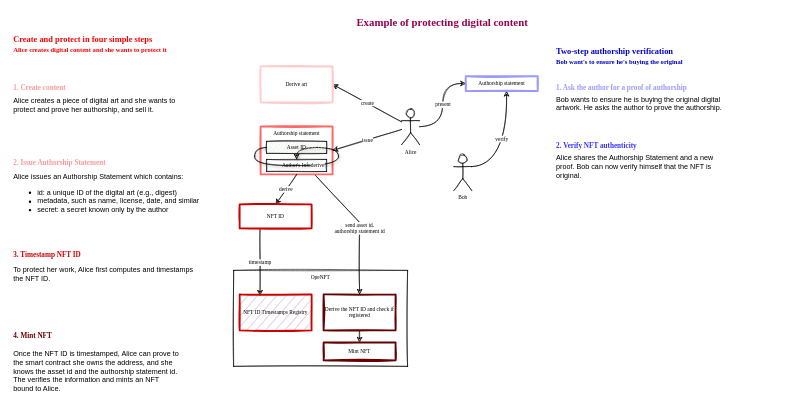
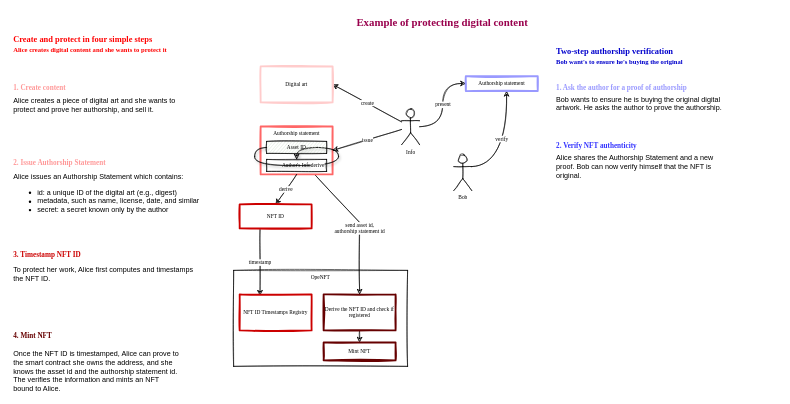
- <mxCell id="9" value="Derive art" style="rounded=0;whiteSpace=wrap;html=1;fontFamily=Verdana;fontSize=9;strokeColor=#FFCCCC;strokeWidth=3;sketch=1;fontColor=#000000;" vertex="1" parent="1"><mxGeometry x="434" y="110" width="120" height="60" as="geometry" /></mxCell>
+ <mxCell id="9" value="Digital art" style="rounded=0;whiteSpace=wrap;html=1;fontFamily=Verdana;fontSize=9;strokeColor=#FFCCCC;strokeWidth=3;sketch=1;fontColor=#000000;" vertex="1" parent="1"><mxGeometry x="434" y="110" width="120" height="60" as="geometry" /></mxCell>
- <mxCell id="8" value="Alice" style="shape=umlActor;verticalLabelPosition=bottom;verticalAlign=top;html=1;outlineConnect=0;fontFamily=Verdana;fontSize=9;sketch=1;" vertex="1" parent="1"><mxGeometry x="669" y="180.5" width="30" height="60" as="geometry" /></mxCell>
+ <mxCell id="8" value="Info" style="shape=umlActor;verticalLabelPosition=bottom;verticalAlign=top;html=1;outlineConnect=0;fontFamily=Verdana;fontSize=9;sketch=1;" vertex="1" parent="1"><mxGeometry x="669" y="180.5" width="30" height="60" as="geometry" /></mxCell>
- <mxCell id="21" value="NFT ID Timestamps Registry" style="rounded=0;whiteSpace=wrap;html=1;fontFamily=Verdana;fontSize=9;strokeColor=#CC0000;strokeWidth=3;shadow=0;sketch=1;fillColor=#e1d5e7;" vertex="1" parent="1"><mxGeometry x="399" y="490" width="120" height="60" as="geometry" /></mxCell>
+ <mxCell id="21" value="NFT ID Timestamps Registry" style="rounded=0;whiteSpace=wrap;html=1;fontFamily=Verdana;fontSize=9;strokeColor=#CC0000;strokeWidth=3;shadow=0;sketch=1;" vertex="1" parent="1"><mxGeometry x="399" y="490" width="120" height="60" as="geometry" /></mxCell>
